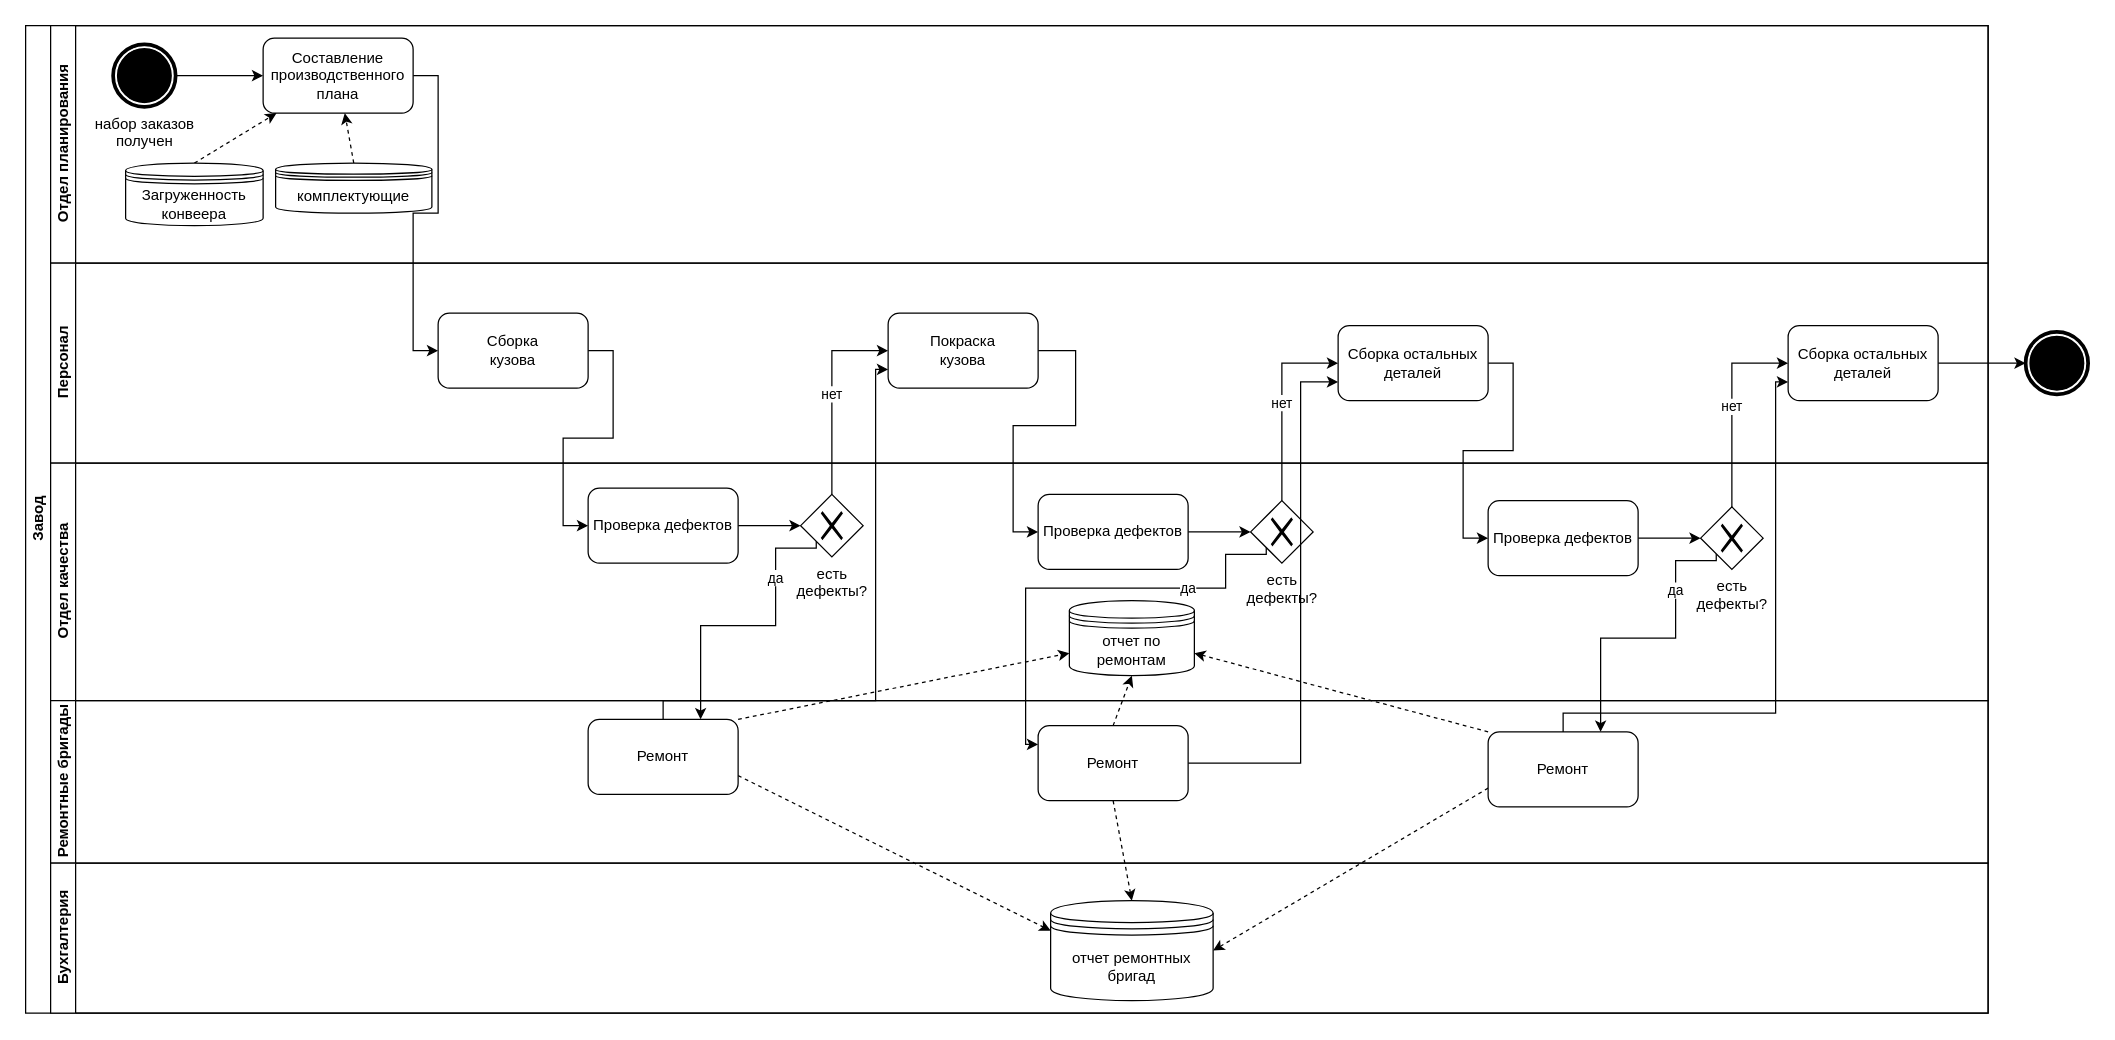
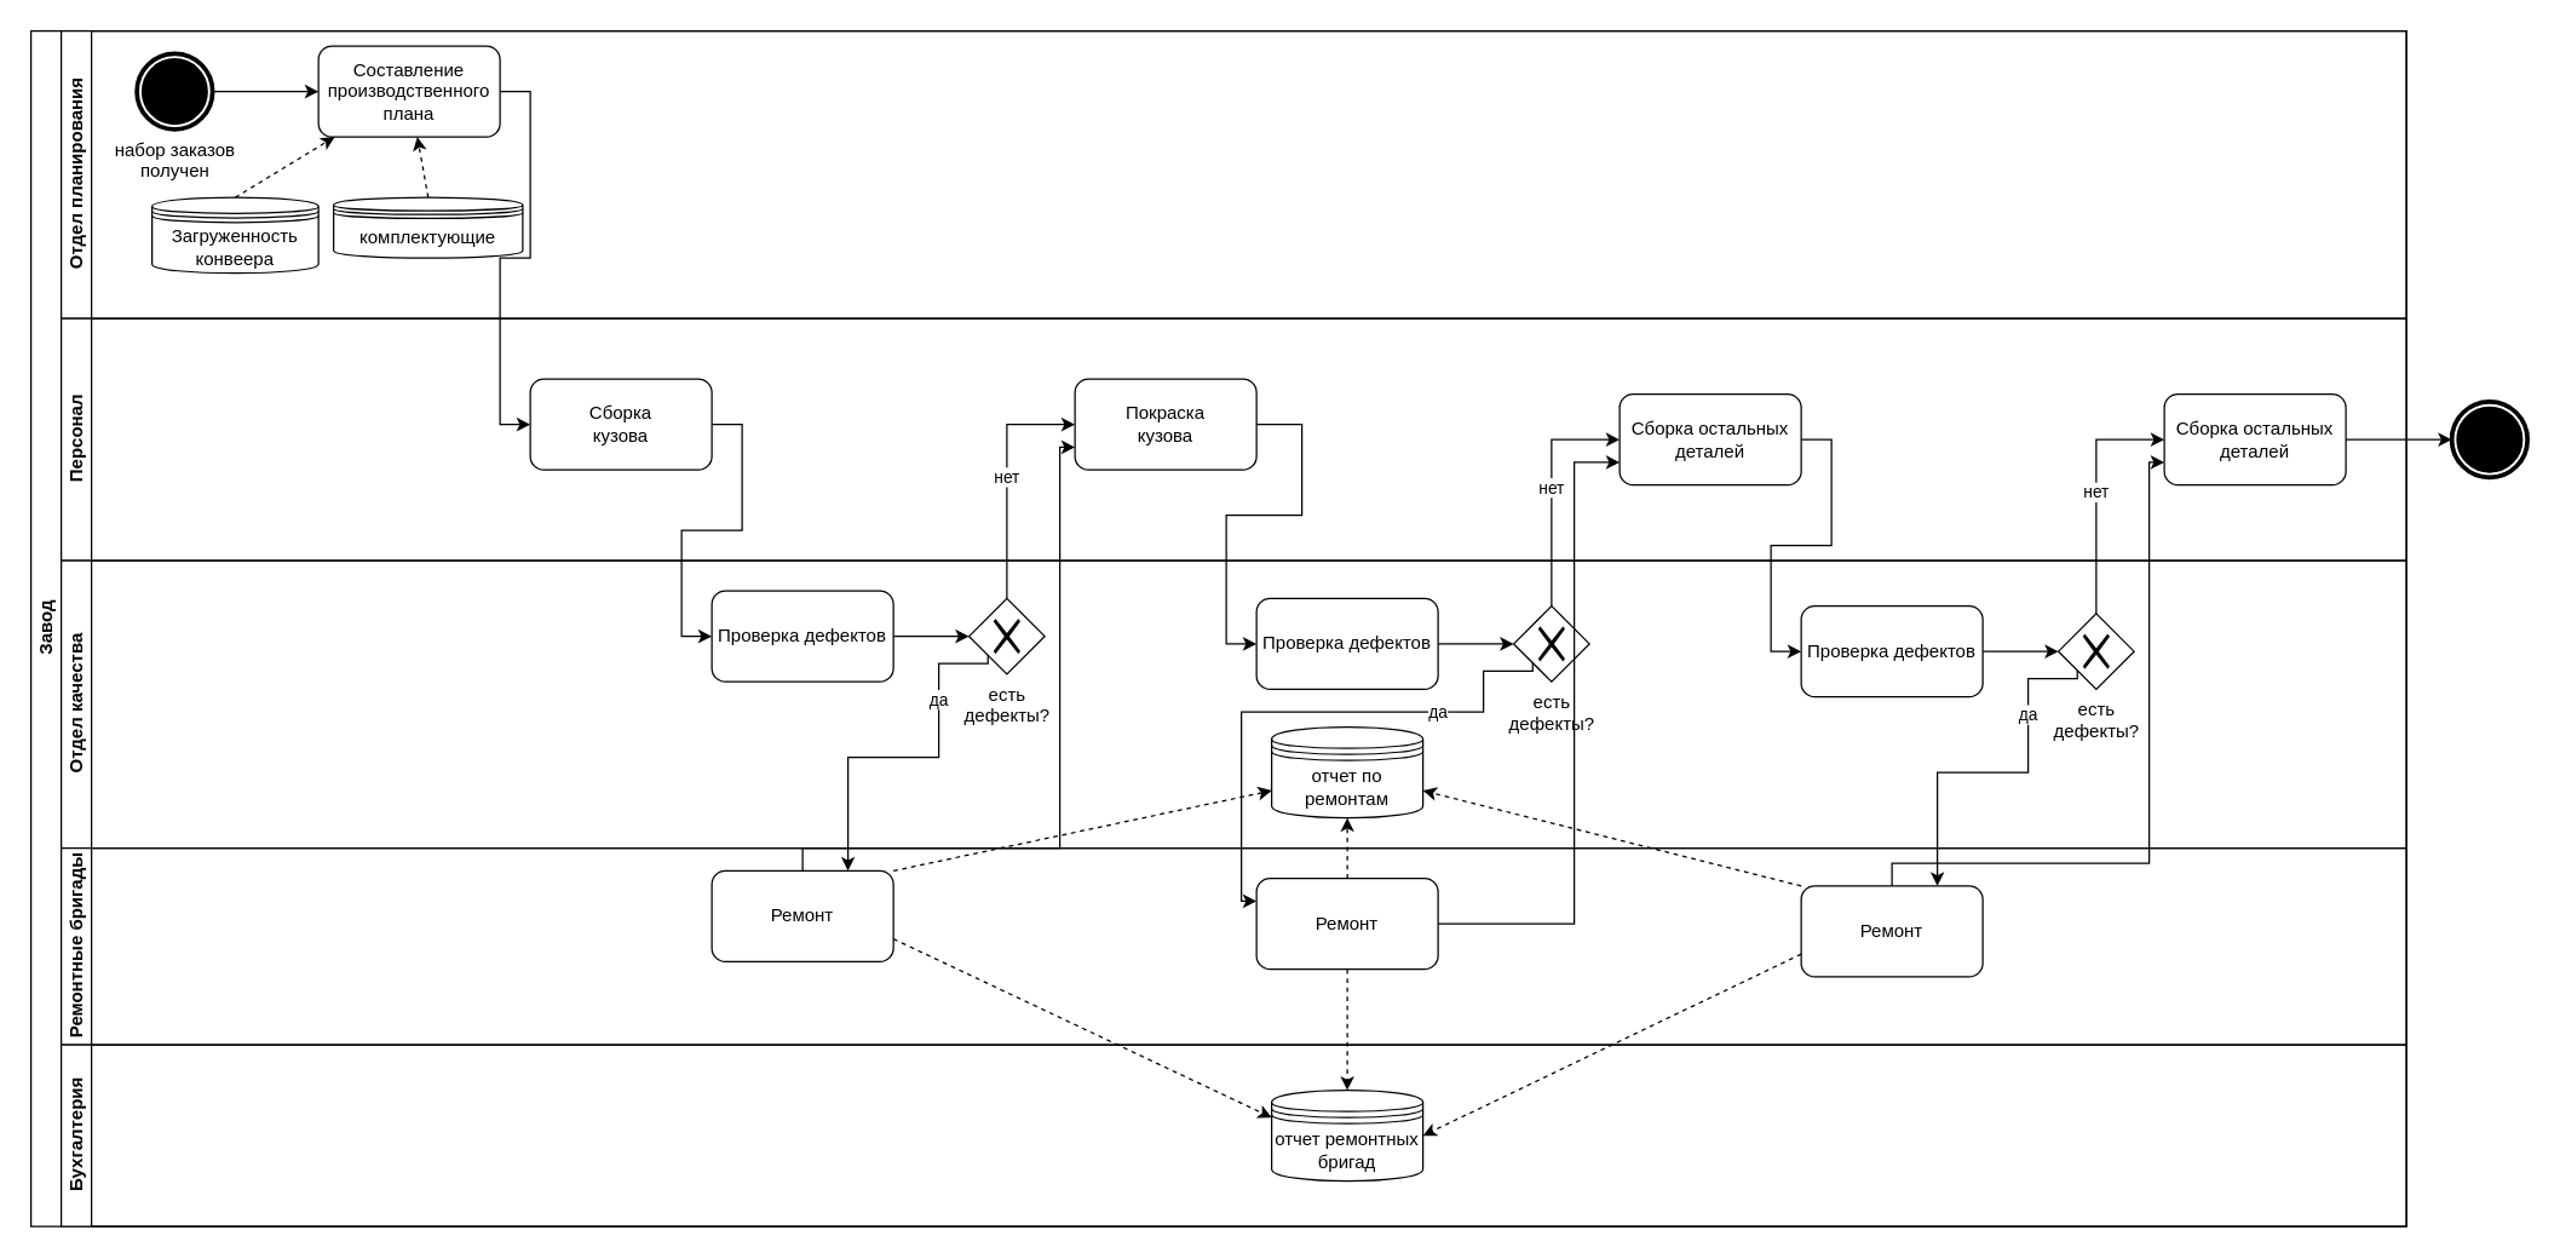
- <mxCell id="45" value="отчет по ремонтам" style="shape=datastore;whiteSpace=wrap;html=1;" vertex="1" parent="1"><mxGeometry x="855" y="480" width="100" height="60" as="geometry" /></mxCell>
+ <mxCell id="45" value="отчет по ремонтам" style="shape=datastore;whiteSpace=wrap;html=1;" vertex="1" parent="1"><mxGeometry x="840" y="480" width="100" height="60" as="geometry" /></mxCell>
- <mxCell id="46" value="отчет ремонтных бригад" style="shape=datastore;whiteSpace=wrap;html=1;" vertex="1" parent="1"><mxGeometry x="840" y="720" width="130" height="80" as="geometry" /></mxCell>
+ <mxCell id="46" value="отчет ремонтных бригад" style="shape=datastore;whiteSpace=wrap;html=1;" vertex="1" parent="1"><mxGeometry x="840" y="720" width="100" height="60" as="geometry" /></mxCell>
